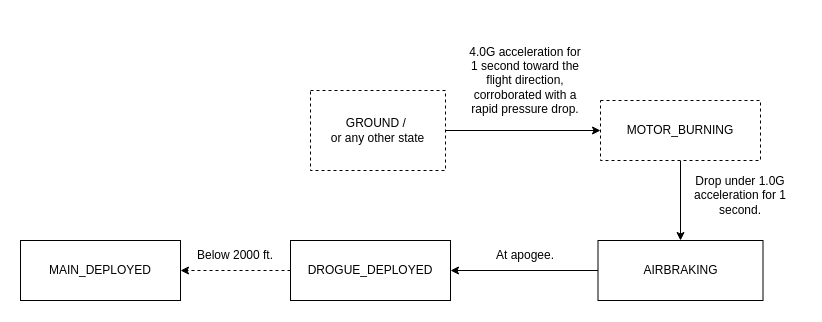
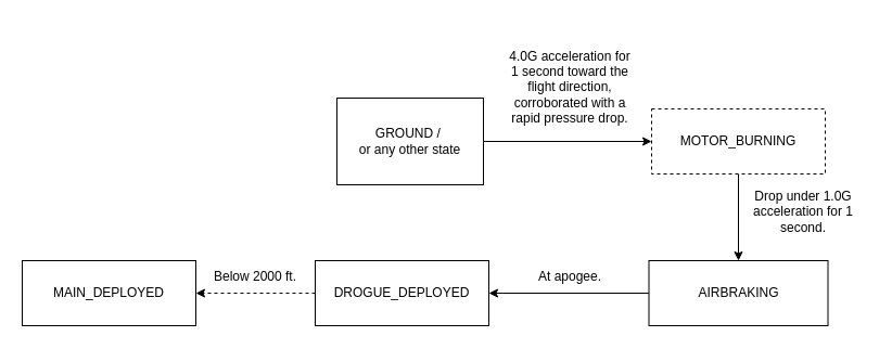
- <mxCell id="3" value="GROUND /&amp;nbsp;&lt;div&gt;or any other state&lt;/div&gt;" style="rounded=0;whiteSpace=wrap;html=1;dashed=1;" vertex="1" parent="1"><mxGeometry x="310" y="90" width="135" height="80" as="geometry" /></mxCell>
+ <mxCell id="3" value="GROUND /&amp;nbsp;&lt;div&gt;or any other state&lt;/div&gt;" style="rounded=0;whiteSpace=wrap;html=1;" vertex="1" parent="1"><mxGeometry x="310" y="90" width="135" height="80" as="geometry" /></mxCell>
